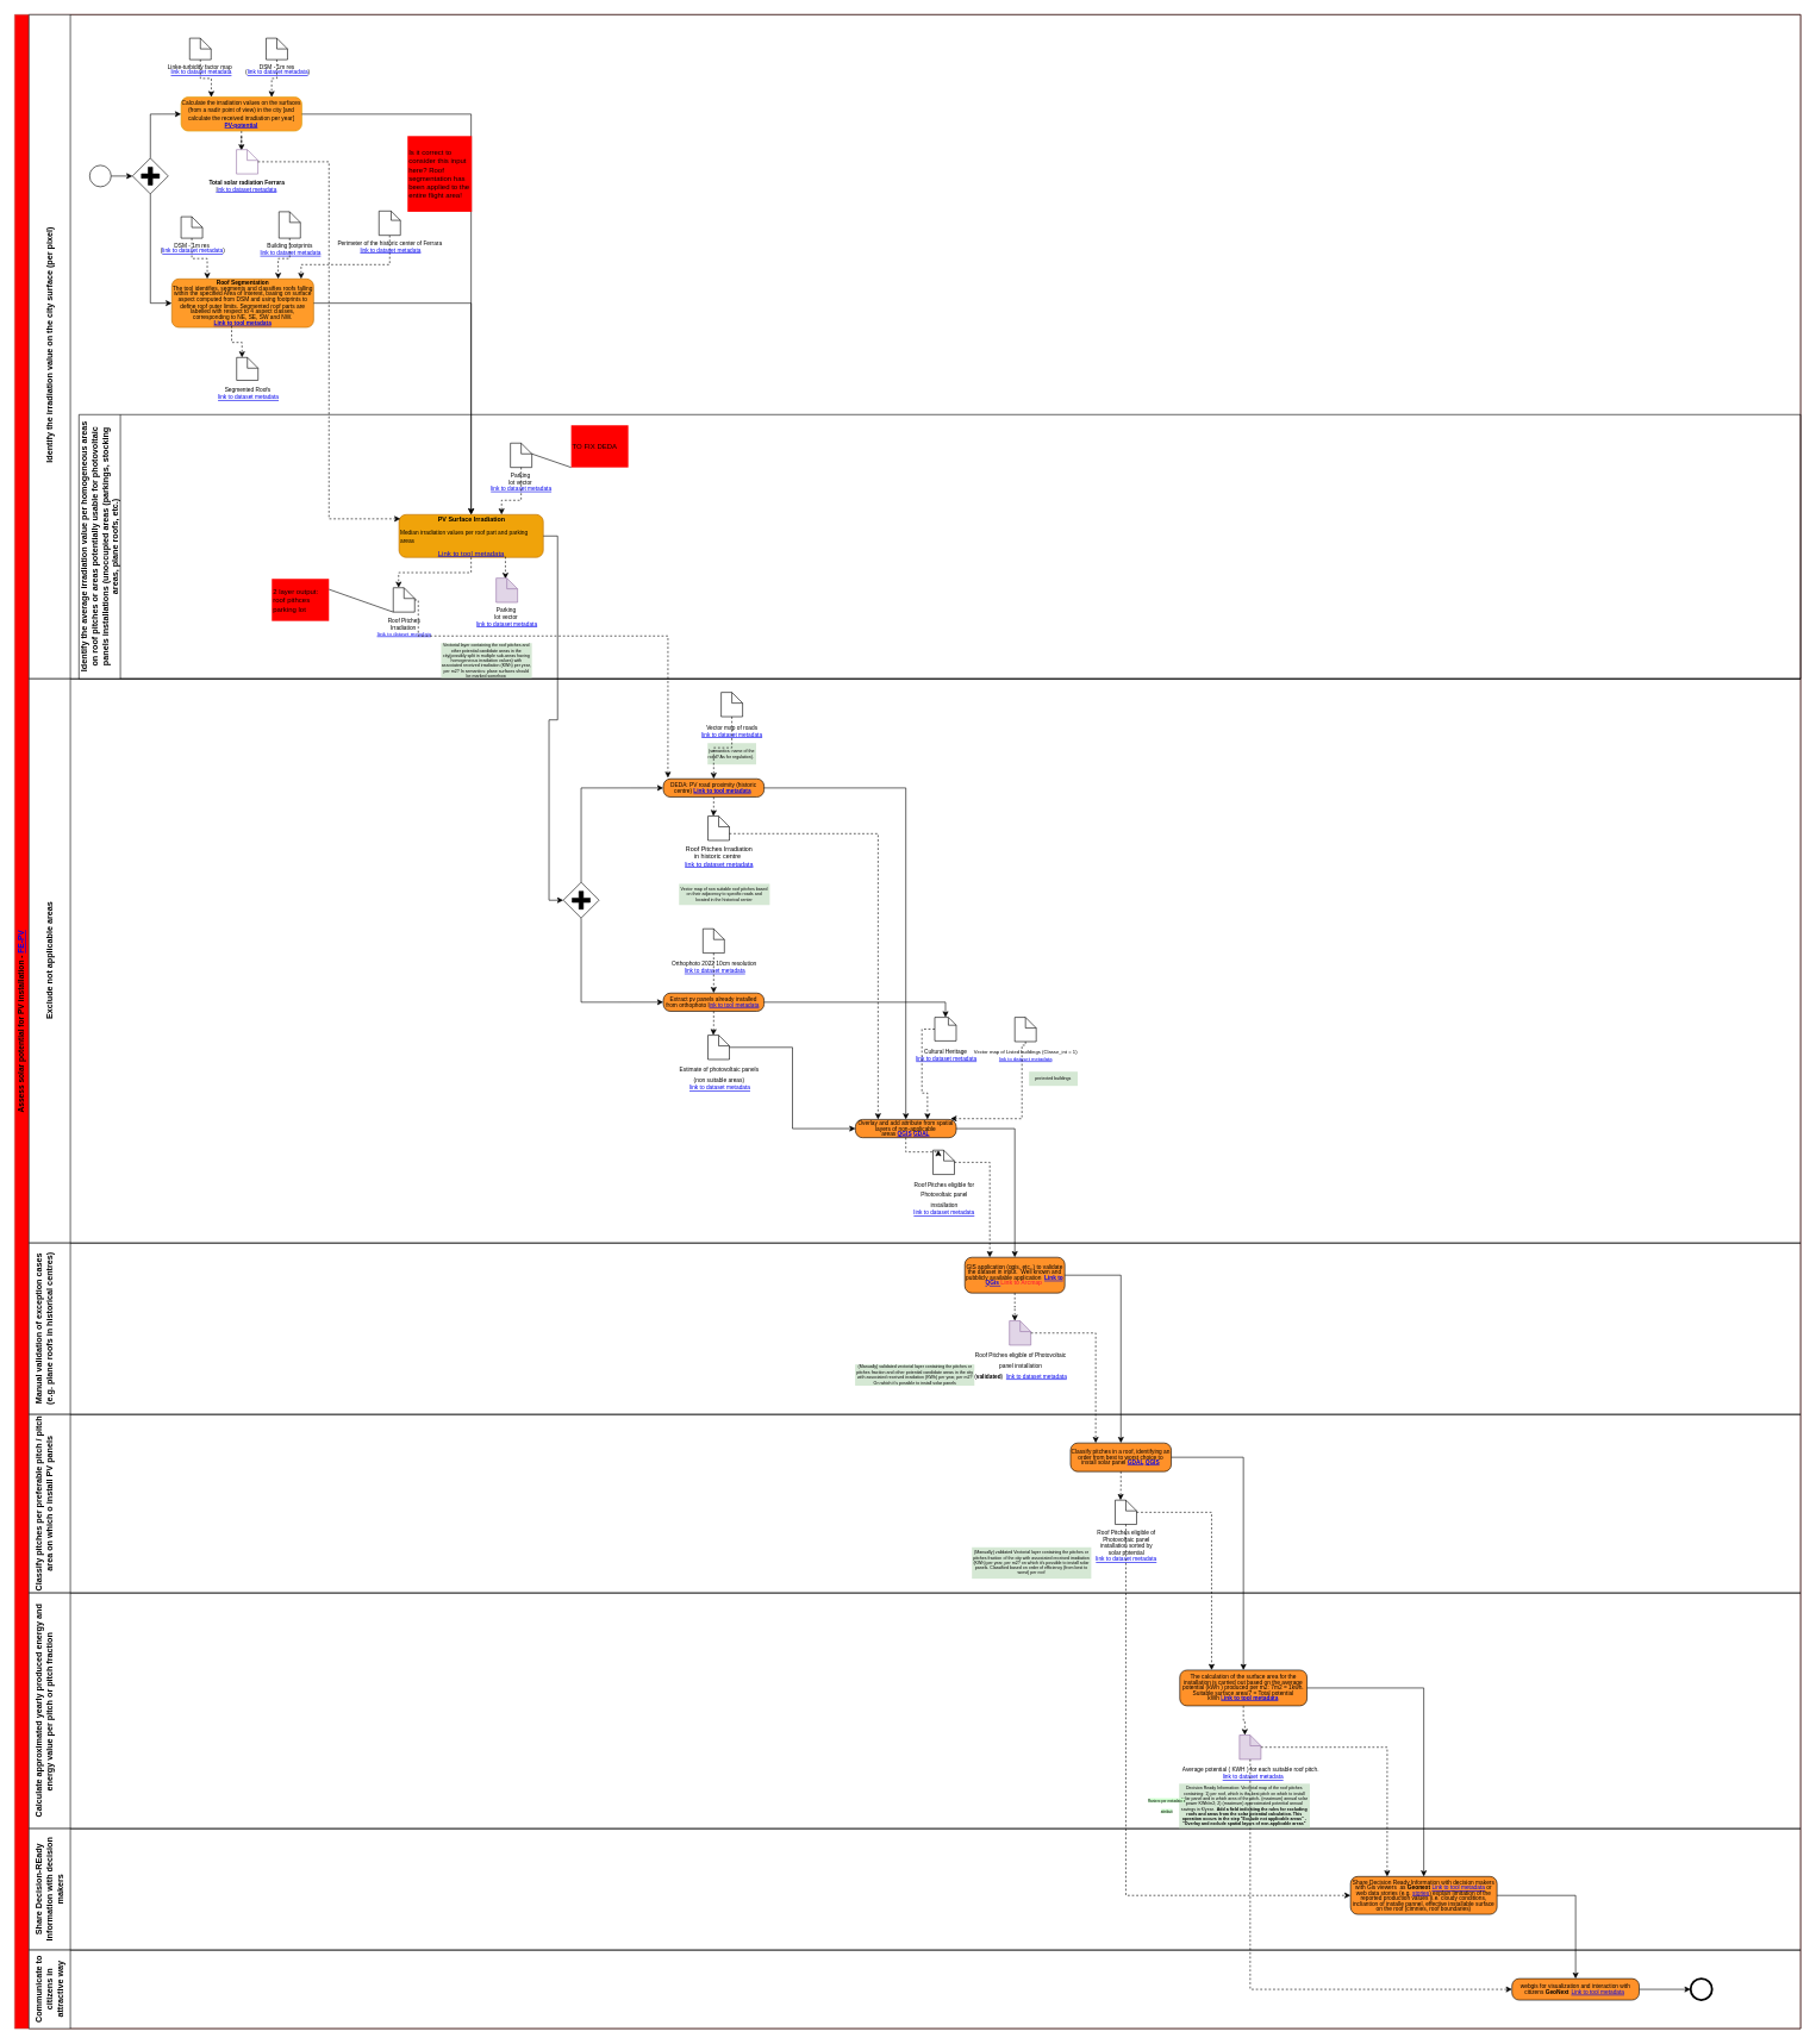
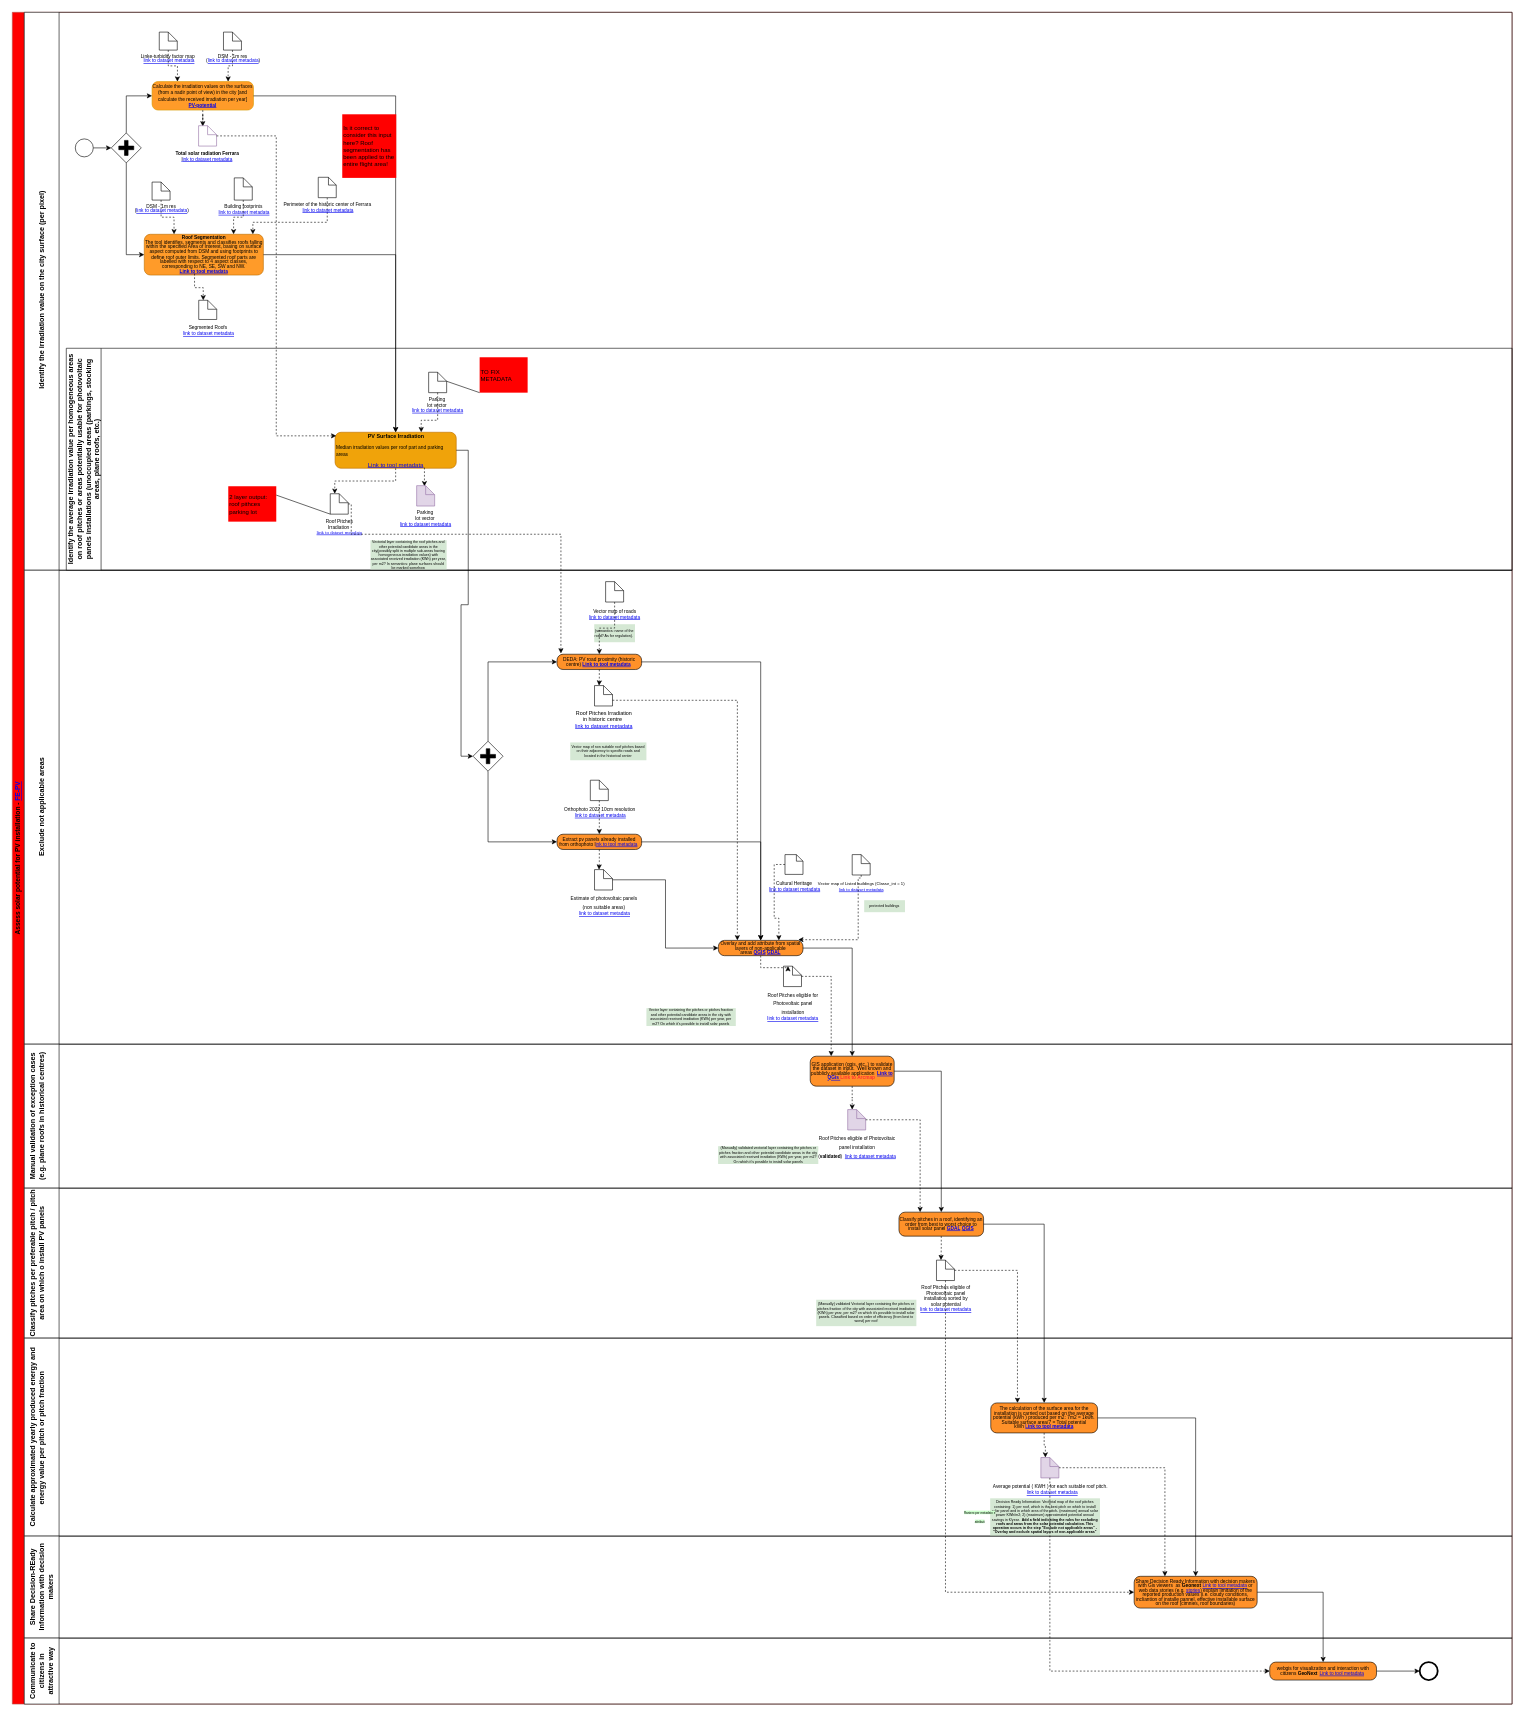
- <mxCell id="31" value="&lt;div style=&quot;&quot;&gt;&lt;span style=&quot;font-size: 10px;&quot;&gt;TO FIX DEDA&lt;/span&gt;&lt;/div&gt;" style="text;html=1;strokeColor=none;fillColor=#FF0000;align=left;verticalAlign=middle;rounded=0;whiteSpace=wrap;spacing=2;fontSize=6;labelBackgroundColor=none;" vertex="1" parent="24"><mxGeometry x="689" y="15" width="80" height="59" as="geometry" /></mxCell>
+ <mxCell id="31" value="&lt;div style=&quot;&quot;&gt;&lt;span style=&quot;font-size: 10px;&quot;&gt;TO FIX METADATA&lt;/span&gt;&lt;/div&gt;" style="text;html=1;strokeColor=none;fillColor=#FF0000;align=left;verticalAlign=middle;rounded=0;whiteSpace=wrap;spacing=2;fontSize=6;labelBackgroundColor=none;" vertex="1" parent="24"><mxGeometry x="689" y="15" width="80" height="59" as="geometry" /></mxCell>
- <mxCell id="71" style="edgeStyle=orthogonalEdgeStyle;rounded=0;orthogonalLoop=1;jettySize=auto;html=1;" edge="1" parent="45" source="48" target="63"><mxGeometry relative="1" as="geometry" /></mxCell>
+ <mxCell id="71" style="edgeStyle=orthogonalEdgeStyle;rounded=0;orthogonalLoop=1;jettySize=auto;html=1;entryX=0.5;entryY=0;entryDx=0;entryDy=0;entryPerimeter=0;" edge="1" parent="45" source="48" target="46"><mxGeometry relative="1" as="geometry" /></mxCell>
+ <mxCell id="67" value="&lt;div style=&quot;&quot;&gt;&lt;h6 style=&quot;&quot;&gt;&lt;span style=&quot;font-size: 6px; font-weight: 400;&quot;&gt;Vector layer containing the pitches or pitches fraction and other potential candidate areas in the city with associated received irradiation (KWh) per year, per m2? On which it’s possible to install solar panels&lt;/span&gt;&lt;br&gt;&lt;/h6&gt;&lt;/div&gt;" style="text;html=1;strokeColor=none;fillColor=#d5e8d4;align=center;verticalAlign=middle;rounded=0;whiteSpace=wrap;spacing=2;fontSize=6;labelBackgroundColor=none;" vertex="1" parent="45"><mxGeometry x="1037" y="730" width="149" height="29.75" as="geometry" /></mxCell>
